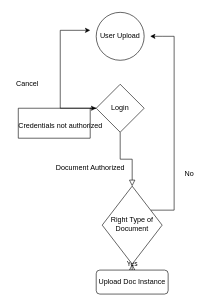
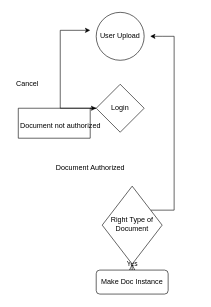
- <mxCell id="14" value="Credentials not authorized&lt;br&gt;" style="text;html=1;align=center;verticalAlign=middle;resizable=0;points=[];autosize=1;" vertex="1" parent="1"><mxGeometry x="20" y="200" width="160" height="20" as="geometry" /></mxCell>
+ <mxCell id="14" value="Document not authorized&lt;br&gt;" style="text;html=1;align=center;verticalAlign=middle;resizable=0;points=[];autosize=1;" vertex="1" parent="1"><mxGeometry x="20" y="200" width="160" height="20" as="geometry" /></mxCell>
- <mxCell id="2" value="" style="rounded=0;html=1;jettySize=auto;orthogonalLoop=1;fontSize=11;endArrow=block;endFill=0;endSize=8;strokeWidth=1;shadow=0;labelBackgroundColor=none;edgeStyle=orthogonalEdgeStyle;" parent="1" source="11" target="5" edge="1"><mxGeometry relative="1" as="geometry"><mxPoint x="220" y="260" as="sourcePoint" /></mxGeometry></mxCell>
- <mxCell id="8" value="No" style="text;html=1;align=center;verticalAlign=middle;resizable=0;points=[];autosize=1;" vertex="1" parent="1"><mxGeometry x="300" y="280" width="30" height="20" as="geometry" /></mxCell>
- <mxCell id="6" value="Upload Doc Instance" style="rounded=1;whiteSpace=wrap;html=1;fontSize=12;glass=0;strokeWidth=1;shadow=0;" parent="1" vertex="1"><mxGeometry x="160" y="450" width="120" height="40" as="geometry" /></mxCell>
+ <mxCell id="6" value="Make Doc Instance" style="rounded=1;whiteSpace=wrap;html=1;fontSize=12;glass=0;strokeWidth=1;shadow=0;" parent="1" vertex="1"><mxGeometry x="160" y="450" width="120" height="40" as="geometry" /></mxCell>
